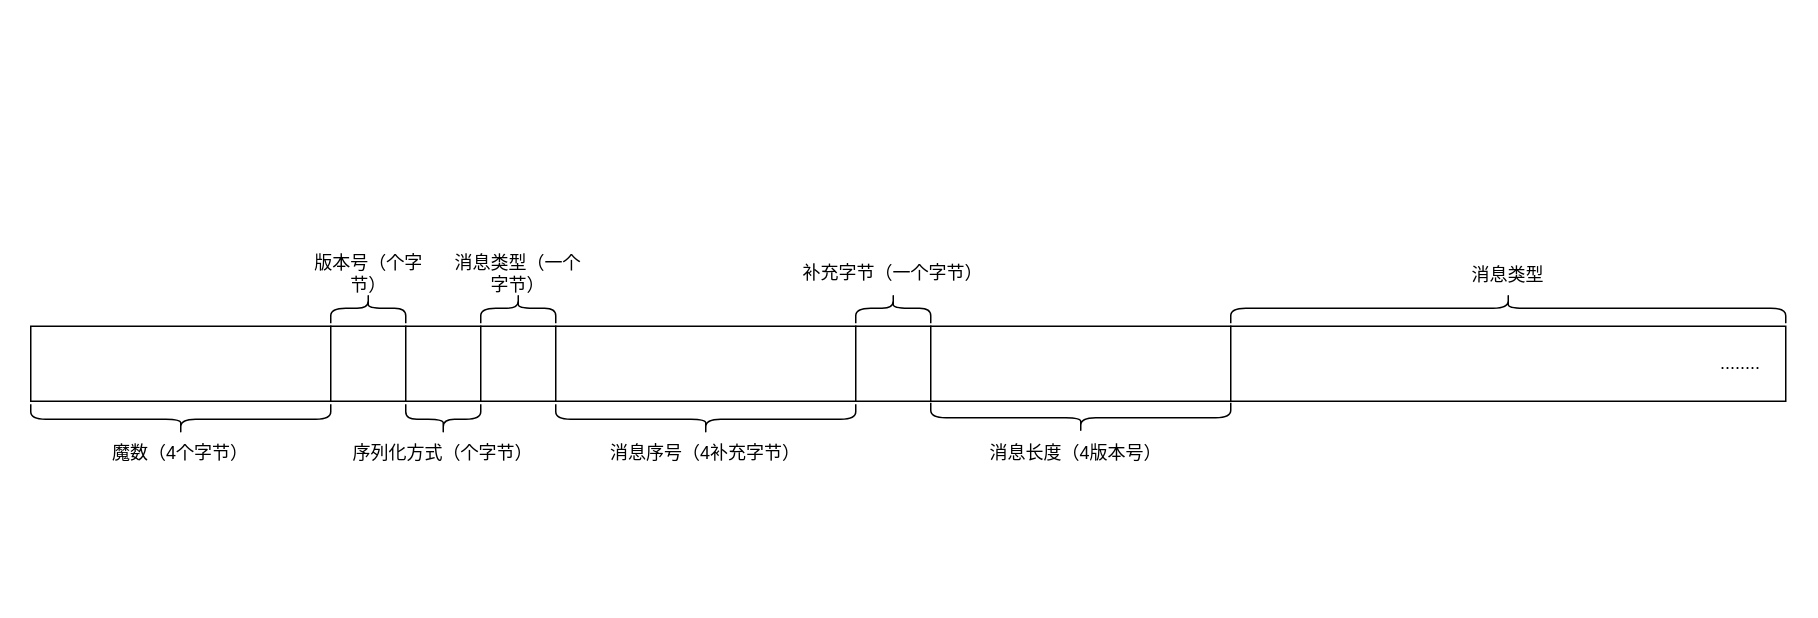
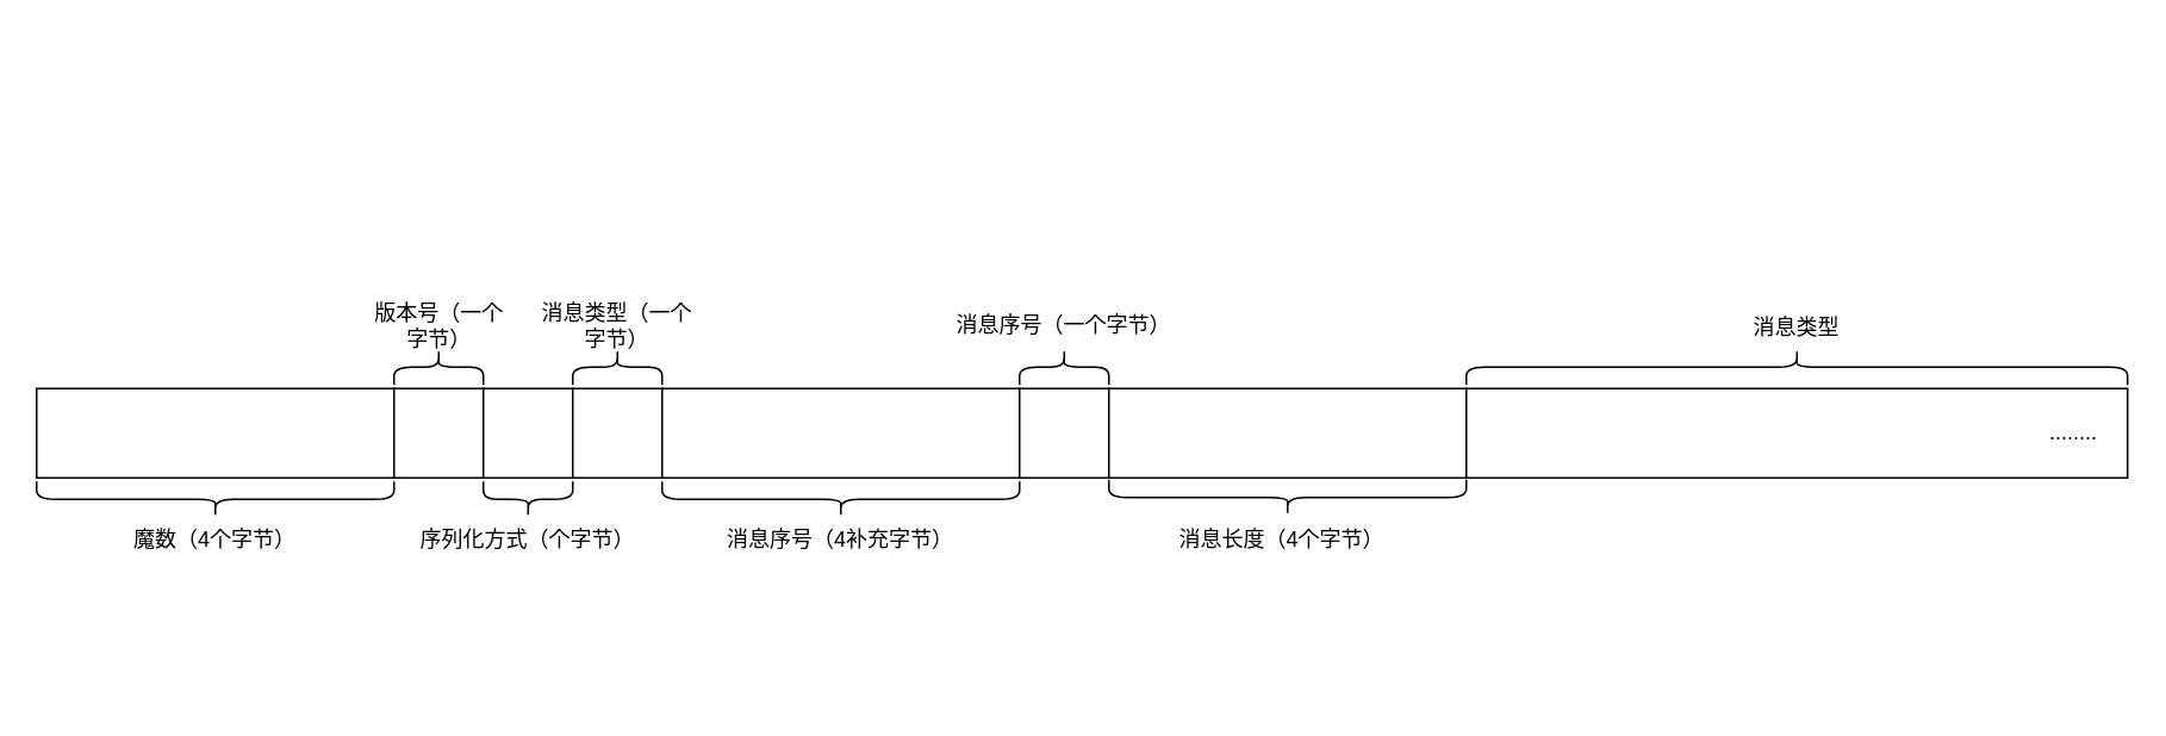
- <mxCell id="17" value="版本号（个字节）" style="text;strokeColor=none;align=center;fillColor=none;html=1;verticalAlign=middle;whiteSpace=wrap;rounded=0;" vertex="1" parent="1"><mxGeometry x="202.5" y="167" width="85" height="30" as="geometry" /></mxCell>
+ <mxCell id="17" value="版本号（一个字节）" style="text;strokeColor=none;align=center;fillColor=none;html=1;verticalAlign=middle;whiteSpace=wrap;rounded=0;" vertex="1" parent="1"><mxGeometry x="202.5" y="167" width="85" height="30" as="geometry" /></mxCell>
- <mxCell id="22" value="补充字节（一个字节）" style="text;strokeColor=none;align=center;fillColor=none;html=1;verticalAlign=middle;whiteSpace=wrap;rounded=0;" vertex="1" parent="1"><mxGeometry x="525" y="167" width="140" height="30" as="geometry" /></mxCell>
+ <mxCell id="22" value="消息序号（一个字节）" style="text;strokeColor=none;align=center;fillColor=none;html=1;verticalAlign=middle;whiteSpace=wrap;rounded=0;" vertex="1" parent="1"><mxGeometry x="525" y="167" width="140" height="30" as="geometry" /></mxCell>
- <mxCell id="21" value="消息长度（4版本号）" style="text;strokeColor=none;align=center;fillColor=none;html=1;verticalAlign=middle;whiteSpace=wrap;rounded=0;" vertex="1" parent="1"><mxGeometry x="647" y="287" width="140" height="30" as="geometry" /></mxCell>
+ <mxCell id="21" value="消息长度（4个字节）" style="text;strokeColor=none;align=center;fillColor=none;html=1;verticalAlign=middle;whiteSpace=wrap;rounded=0;" vertex="1" parent="1"><mxGeometry x="647" y="287" width="140" height="30" as="geometry" /></mxCell>
